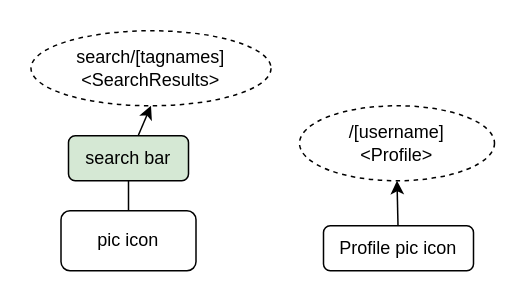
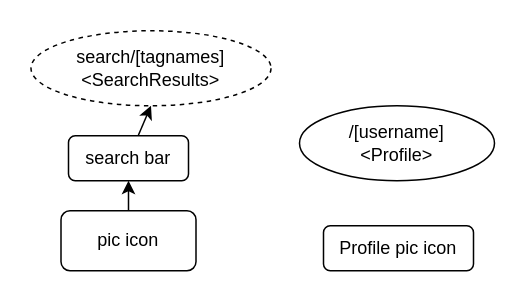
- <mxCell id="9" value="/[username]&lt;br&gt;&amp;lt;Profile&amp;gt;" style="ellipse;whiteSpace=wrap;html=1;dashed=1;" vertex="1" parent="1"><mxGeometry x="199" y="70" width="130" height="50" as="geometry" /></mxCell>
+ <mxCell id="9" value="/[username]&lt;br&gt;&amp;lt;Profile&amp;gt;" style="ellipse;whiteSpace=wrap;html=1;dashed=0;" vertex="1" parent="1"><mxGeometry x="199" y="70" width="130" height="50" as="geometry" /></mxCell>
- <mxCell id="7" value="search bar" style="rounded=1;whiteSpace=wrap;html=1;fillColor=#d5e8d4;" vertex="1" parent="1"><mxGeometry x="45" y="90" width="80" height="30" as="geometry" /></mxCell>
+ <mxCell id="7" value="search bar" style="rounded=1;whiteSpace=wrap;html=1;" vertex="1" parent="1"><mxGeometry x="45" y="90" width="80" height="30" as="geometry" /></mxCell>
- <mxCell id="2" style="edgeStyle=none;html=1;endArrow=none;" edge="1" parent="1" source="3" target="7"><mxGeometry relative="1" as="geometry"><mxPoint x="120" y="90" as="targetPoint" /></mxGeometry></mxCell>
+ <mxCell id="2" style="edgeStyle=none;html=1;" edge="1" parent="1" source="3" target="7"><mxGeometry relative="1" as="geometry"><mxPoint x="120" y="90" as="targetPoint" /></mxGeometry></mxCell>
- <mxCell id="4" style="edgeStyle=none;html=1;entryX=0.5;entryY=1;entryDx=0;entryDy=0;" edge="1" parent="1" source="5" target="9"><mxGeometry relative="1" as="geometry"><mxPoint x="195" y="140" as="targetPoint" /></mxGeometry></mxCell>
